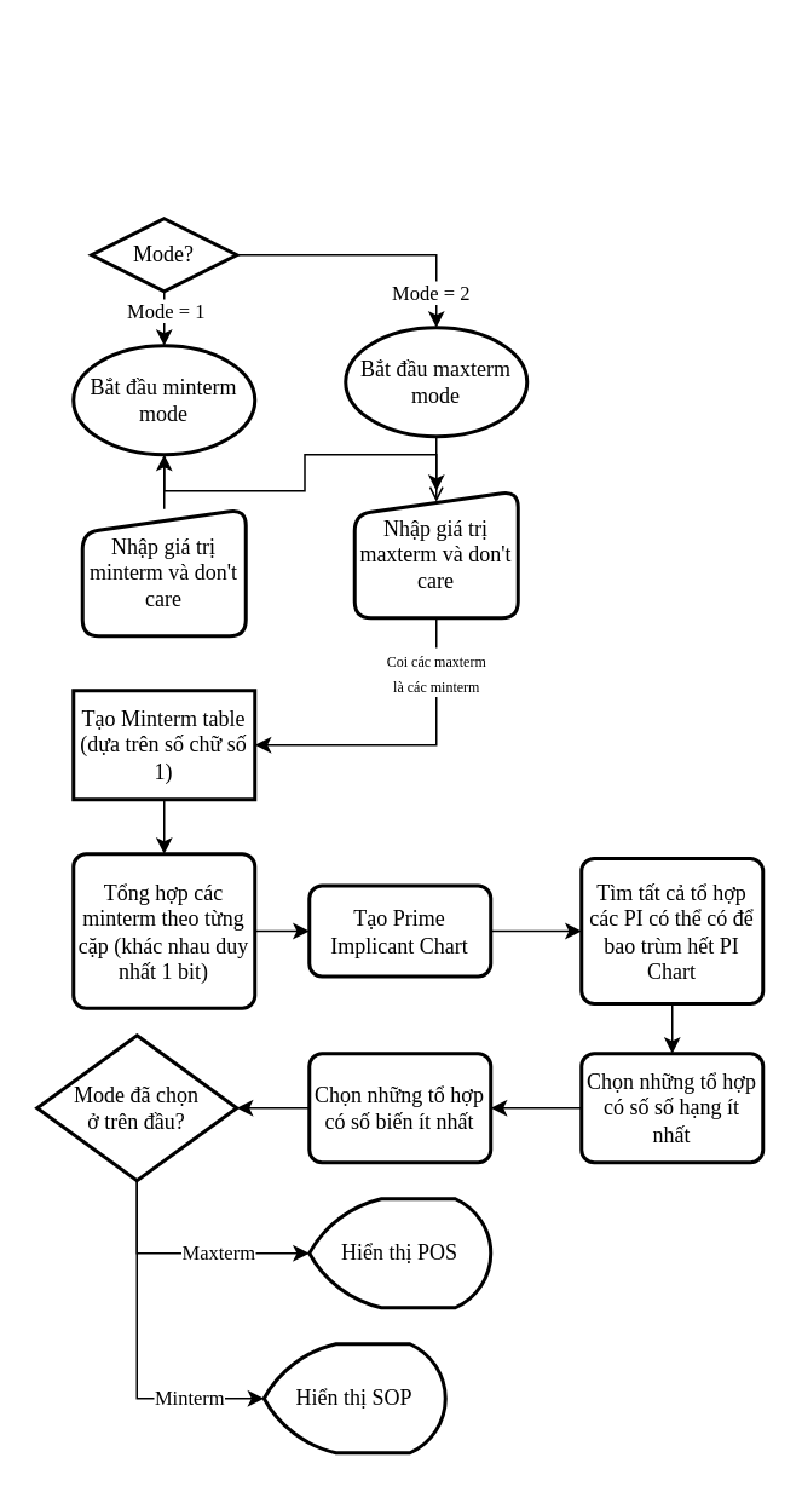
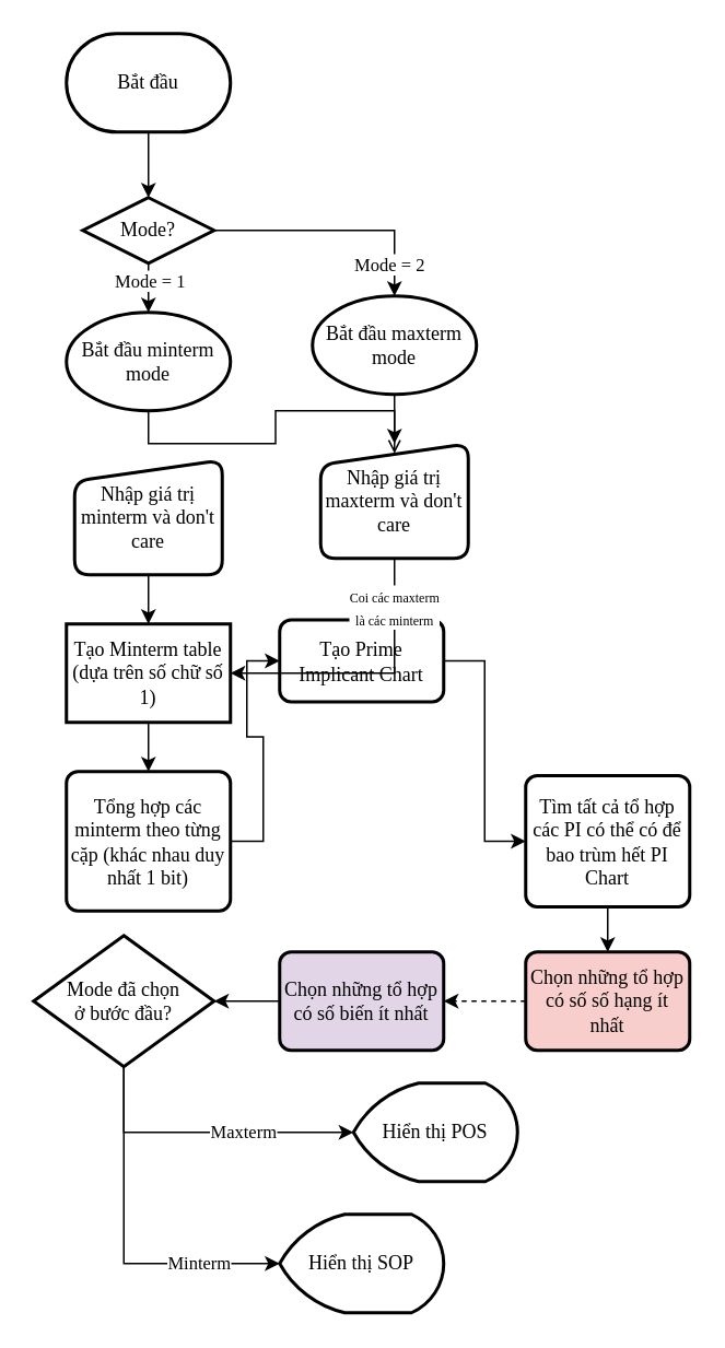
+ <mxCell id="3" value="Bắt đầu" style="strokeWidth=2;html=1;shape=mxgraph.flowchart.terminator;whiteSpace=wrap;fontFamily=Verdana;" vertex="1" parent="1"><mxGeometry x="40" y="20" width="100" height="60" as="geometry" /></mxCell>
+ <mxCell id="2" style="edgeStyle=orthogonalEdgeStyle;rounded=0;orthogonalLoop=1;jettySize=auto;html=1;entryX=0.5;entryY=0;entryDx=0;entryDy=0;entryPerimeter=0;fontFamily=Verdana;" edge="1" parent="1" source="3" target="8"><mxGeometry relative="1" as="geometry" /></mxCell>
- <mxCell id="11" value="" style="edgeStyle=orthogonalEdgeStyle;rounded=0;orthogonalLoop=1;jettySize=auto;html=1;fontFamily=Verdana;" edge="1" parent="1" source="12" target="10"><mxGeometry relative="1" as="geometry" /></mxCell>
+ <mxCell id="11" value="" style="edgeStyle=orthogonalEdgeStyle;rounded=0;orthogonalLoop=1;jettySize=auto;html=1;fontFamily=Verdana;" edge="1" parent="1" source="12" target="14"><mxGeometry relative="1" as="geometry" /></mxCell>
- <mxCell id="16" value="Tạo Prime Implicant Chart" style="rounded=1;whiteSpace=wrap;html=1;absoluteArcSize=1;arcSize=14;strokeWidth=2;fontFamily=Verdana;" vertex="1" parent="1"><mxGeometry x="170" y="487.5" width="100" height="50" as="geometry" /></mxCell>
+ <mxCell id="16" value="Tạo Prime Implicant Chart" style="rounded=1;whiteSpace=wrap;html=1;absoluteArcSize=1;arcSize=14;strokeWidth=2;fontFamily=Verdana;" vertex="1" parent="1"><mxGeometry x="170" y="377.5" width="100" height="50" as="geometry" /></mxCell>
- <mxCell id="28" value="&lt;div&gt;Mode đã chọn&lt;/div&gt;&lt;div&gt; ở trên đầu?&lt;/div&gt;" style="strokeWidth=2;html=1;shape=mxgraph.flowchart.decision;whiteSpace=wrap;fontFamily=Verdana;" vertex="1" parent="1"><mxGeometry x="20" y="570" width="110" height="80" as="geometry" /></mxCell>
+ <mxCell id="28" value="&lt;div&gt;Mode đã chọn&lt;/div&gt;&lt;div&gt; ở bước đầu?&lt;/div&gt;" style="strokeWidth=2;html=1;shape=mxgraph.flowchart.decision;whiteSpace=wrap;fontFamily=Verdana;" vertex="1" parent="1"><mxGeometry x="20" y="570" width="110" height="80" as="geometry" /></mxCell>
- <mxCell id="24" value="Chọn những tổ hợp có số biến ít nhất" style="rounded=1;whiteSpace=wrap;html=1;absoluteArcSize=1;arcSize=14;strokeWidth=2;fontFamily=Verdana;" vertex="1" parent="1"><mxGeometry x="170" y="580" width="100" height="60" as="geometry" /></mxCell>
+ <mxCell id="24" value="Chọn những tổ hợp có số biến ít nhất" style="rounded=1;whiteSpace=wrap;html=1;absoluteArcSize=1;arcSize=14;strokeWidth=2;fontFamily=Verdana;fillColor=#e1d5e7;" vertex="1" parent="1"><mxGeometry x="170" y="580" width="100" height="60" as="geometry" /></mxCell>
- <mxCell id="21" style="edgeStyle=orthogonalEdgeStyle;rounded=0;orthogonalLoop=1;jettySize=auto;html=1;entryX=1;entryY=0.5;entryDx=0;entryDy=0;fontFamily=Verdana;" edge="1" parent="1" source="22" target="24"><mxGeometry relative="1" as="geometry" /></mxCell>
+ <mxCell id="21" style="edgeStyle=orthogonalEdgeStyle;rounded=0;orthogonalLoop=1;jettySize=auto;html=1;entryX=1;entryY=0.5;entryDx=0;entryDy=0;fontFamily=Verdana;dashed=1;" edge="1" parent="1" source="22" target="24"><mxGeometry relative="1" as="geometry" /></mxCell>
- <mxCell id="22" value="Chọn những tổ hợp có số số hạng ít nhất" style="rounded=1;whiteSpace=wrap;html=1;absoluteArcSize=1;arcSize=14;strokeWidth=2;fontFamily=Verdana;" vertex="1" parent="1"><mxGeometry x="320" y="580" width="100" height="60" as="geometry" /></mxCell>
+ <mxCell id="22" value="Chọn những tổ hợp có số số hạng ít nhất" style="rounded=1;whiteSpace=wrap;html=1;absoluteArcSize=1;arcSize=14;strokeWidth=2;fontFamily=Verdana;fillColor=#f8cecc;" vertex="1" parent="1"><mxGeometry x="320" y="580" width="100" height="60" as="geometry" /></mxCell>
- <mxCell id="30" value="Hiển thị POS" style="strokeWidth=2;html=1;shape=mxgraph.flowchart.display;whiteSpace=wrap;fontFamily=Verdana;" vertex="1" parent="1"><mxGeometry x="170" y="660" width="100" height="60" as="geometry" /></mxCell>
+ <mxCell id="30" value="Hiển thị POS" style="strokeWidth=2;html=1;shape=mxgraph.flowchart.display;whiteSpace=wrap;fontFamily=Verdana;" vertex="1" parent="1"><mxGeometry x="215" y="660" width="100" height="60" as="geometry" /></mxCell>
- <mxCell id="29" value="Hiển thị SOP" style="strokeWidth=2;html=1;shape=mxgraph.flowchart.display;whiteSpace=wrap;fontFamily=Verdana;" vertex="1" parent="1"><mxGeometry x="145" y="740" width="100" height="60" as="geometry" /></mxCell>
+ <mxCell id="29" value="Hiển thị SOP" style="strokeWidth=2;html=1;shape=mxgraph.flowchart.display;whiteSpace=wrap;fontFamily=Verdana;" vertex="1" parent="1"><mxGeometry x="170" y="740" width="100" height="60" as="geometry" /></mxCell>
